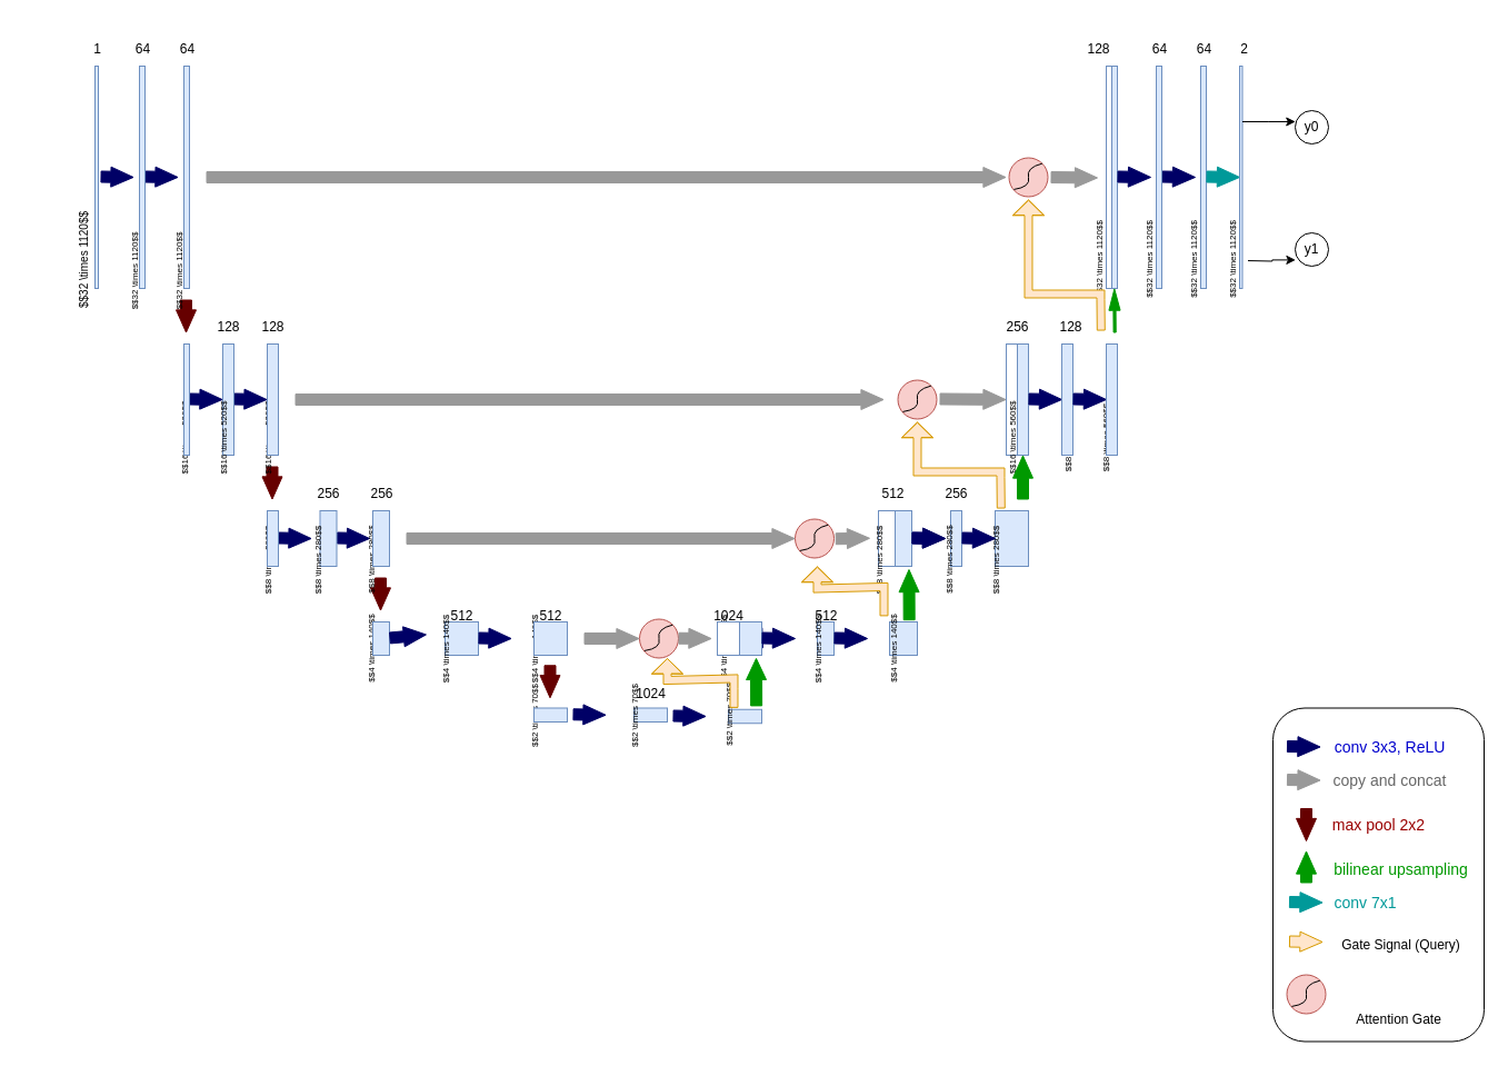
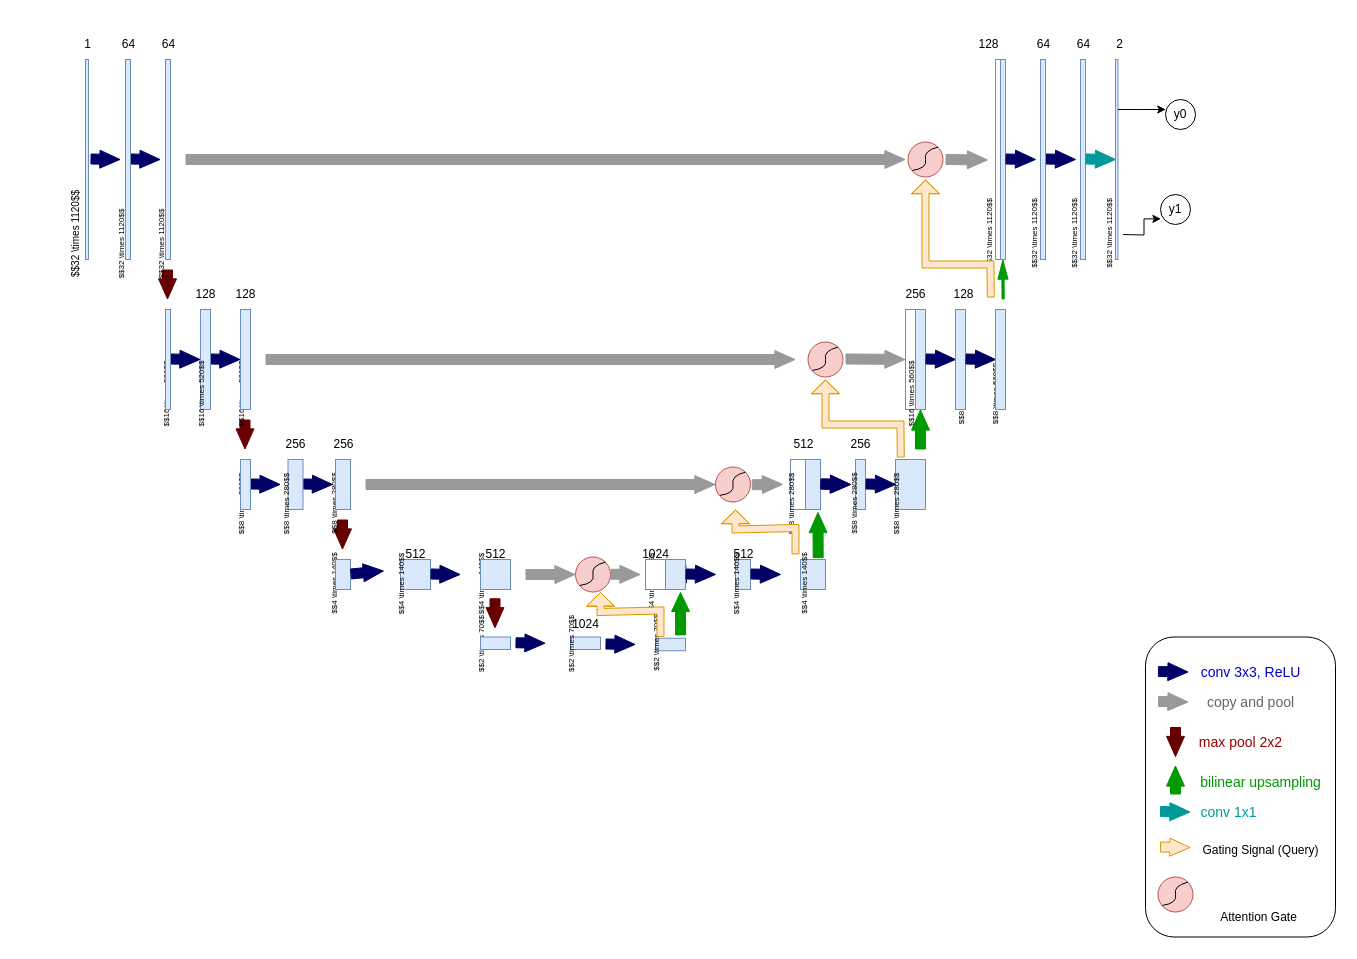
- <mxCell id="123" value="y1" style="ellipse;whiteSpace=wrap;html=1;aspect=fixed;" parent="1" vertex="1"><mxGeometry x="1165" y="209" width="30" height="30" as="geometry" /></mxCell>
+ <mxCell id="123" value="y1" style="ellipse;whiteSpace=wrap;html=1;aspect=fixed;" parent="1" vertex="1"><mxGeometry x="1160" y="194" width="30" height="30" as="geometry" /></mxCell>
- <mxCell id="118" value="&lt;font style=&quot;font-size: 14px;&quot; color=&quot;#666666&quot;&gt;copy and concat&lt;br&gt;&lt;/font&gt;" style="text;html=1;align=center;verticalAlign=middle;resizable=0;points=[];autosize=1;strokeColor=none;fillColor=none;" parent="1" vertex="1"><mxGeometry x="1185" y="686.5" width="130" height="30" as="geometry" /></mxCell>
+ <mxCell id="118" value="&lt;font style=&quot;font-size: 14px;&quot; color=&quot;#666666&quot;&gt;copy and pool&lt;br&gt;&lt;/font&gt;" style="text;html=1;align=center;verticalAlign=middle;resizable=0;points=[];autosize=1;strokeColor=none;fillColor=none;" parent="1" vertex="1"><mxGeometry x="1185" y="686.5" width="130" height="30" as="geometry" /></mxCell>
- <mxCell id="121" value="&lt;font color=&quot;#009999&quot; style=&quot;font-size: 14px;&quot;&gt;conv 7x1&lt;br&gt;&lt;/font&gt;" style="text;html=1;align=center;verticalAlign=middle;resizable=0;points=[];autosize=1;strokeColor=none;fillColor=none;" parent="1" vertex="1"><mxGeometry x="1187.5" y="796.5" width="80" height="30" as="geometry" /></mxCell>
+ <mxCell id="121" value="&lt;font color=&quot;#009999&quot; style=&quot;font-size: 14px;&quot;&gt;conv 1x1&lt;br&gt;&lt;/font&gt;" style="text;html=1;align=center;verticalAlign=middle;resizable=0;points=[];autosize=1;strokeColor=none;fillColor=none;" parent="1" vertex="1"><mxGeometry x="1187.5" y="796.5" width="80" height="30" as="geometry" /></mxCell>
- <mxCell id="145" value="Gate Signal (Query)" style="text;html=1;align=center;verticalAlign=middle;resizable=0;points=[];autosize=1;strokeColor=none;fillColor=none;" parent="1" vertex="1"><mxGeometry x="1190" y="835.25" width="140" height="30" as="geometry" /></mxCell>
+ <mxCell id="145" value="Gating Signal (Query)" style="text;html=1;align=center;verticalAlign=middle;resizable=0;points=[];autosize=1;strokeColor=none;fillColor=none;" parent="1" vertex="1"><mxGeometry x="1190" y="835.25" width="140" height="30" as="geometry" /></mxCell>
